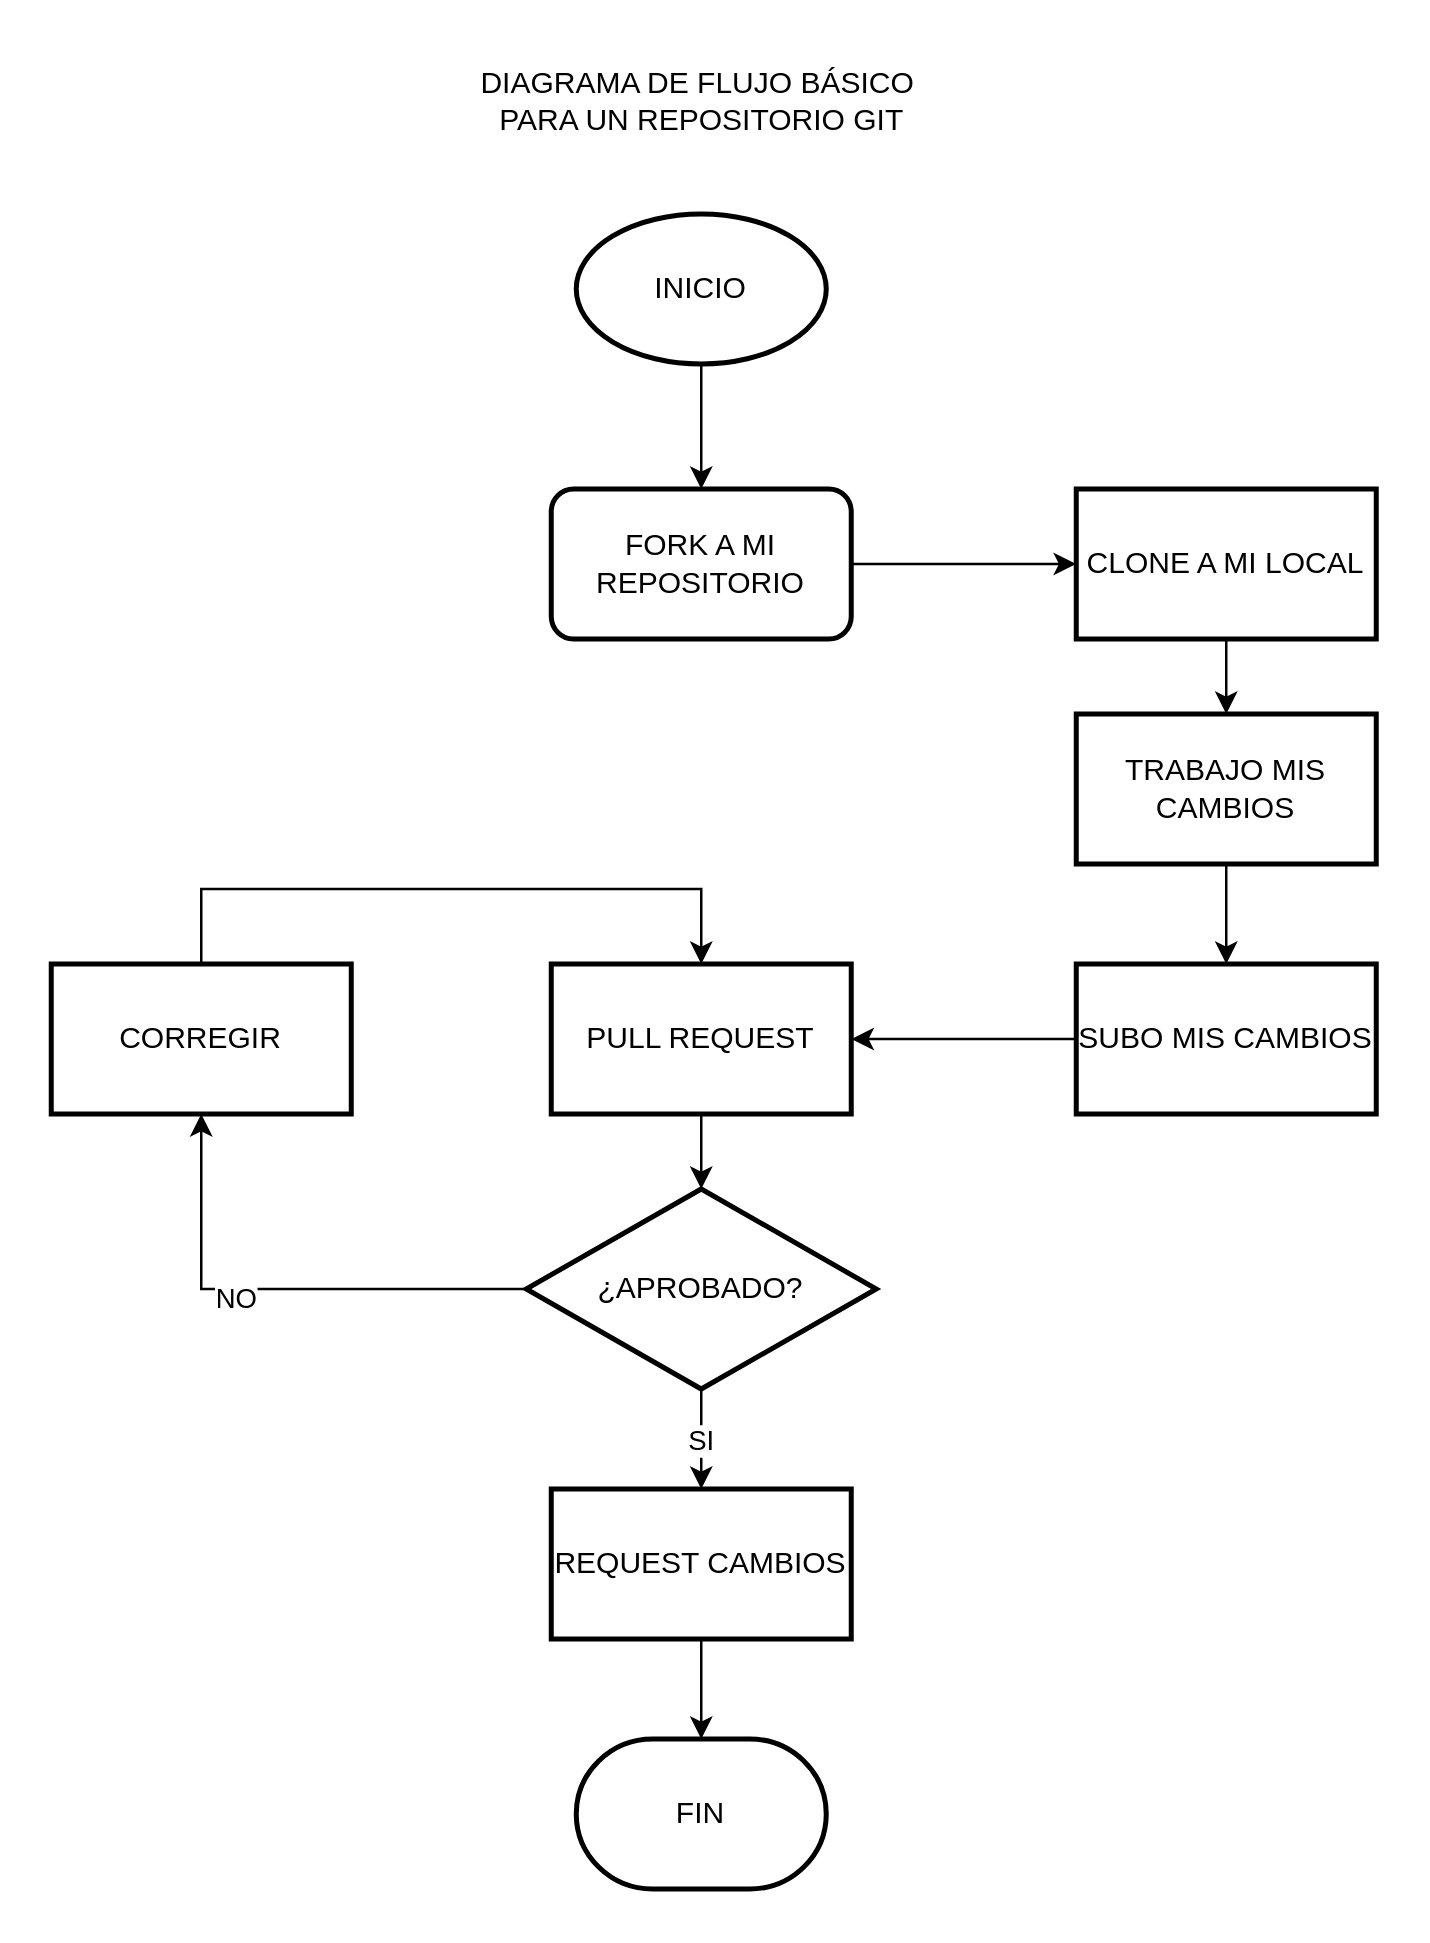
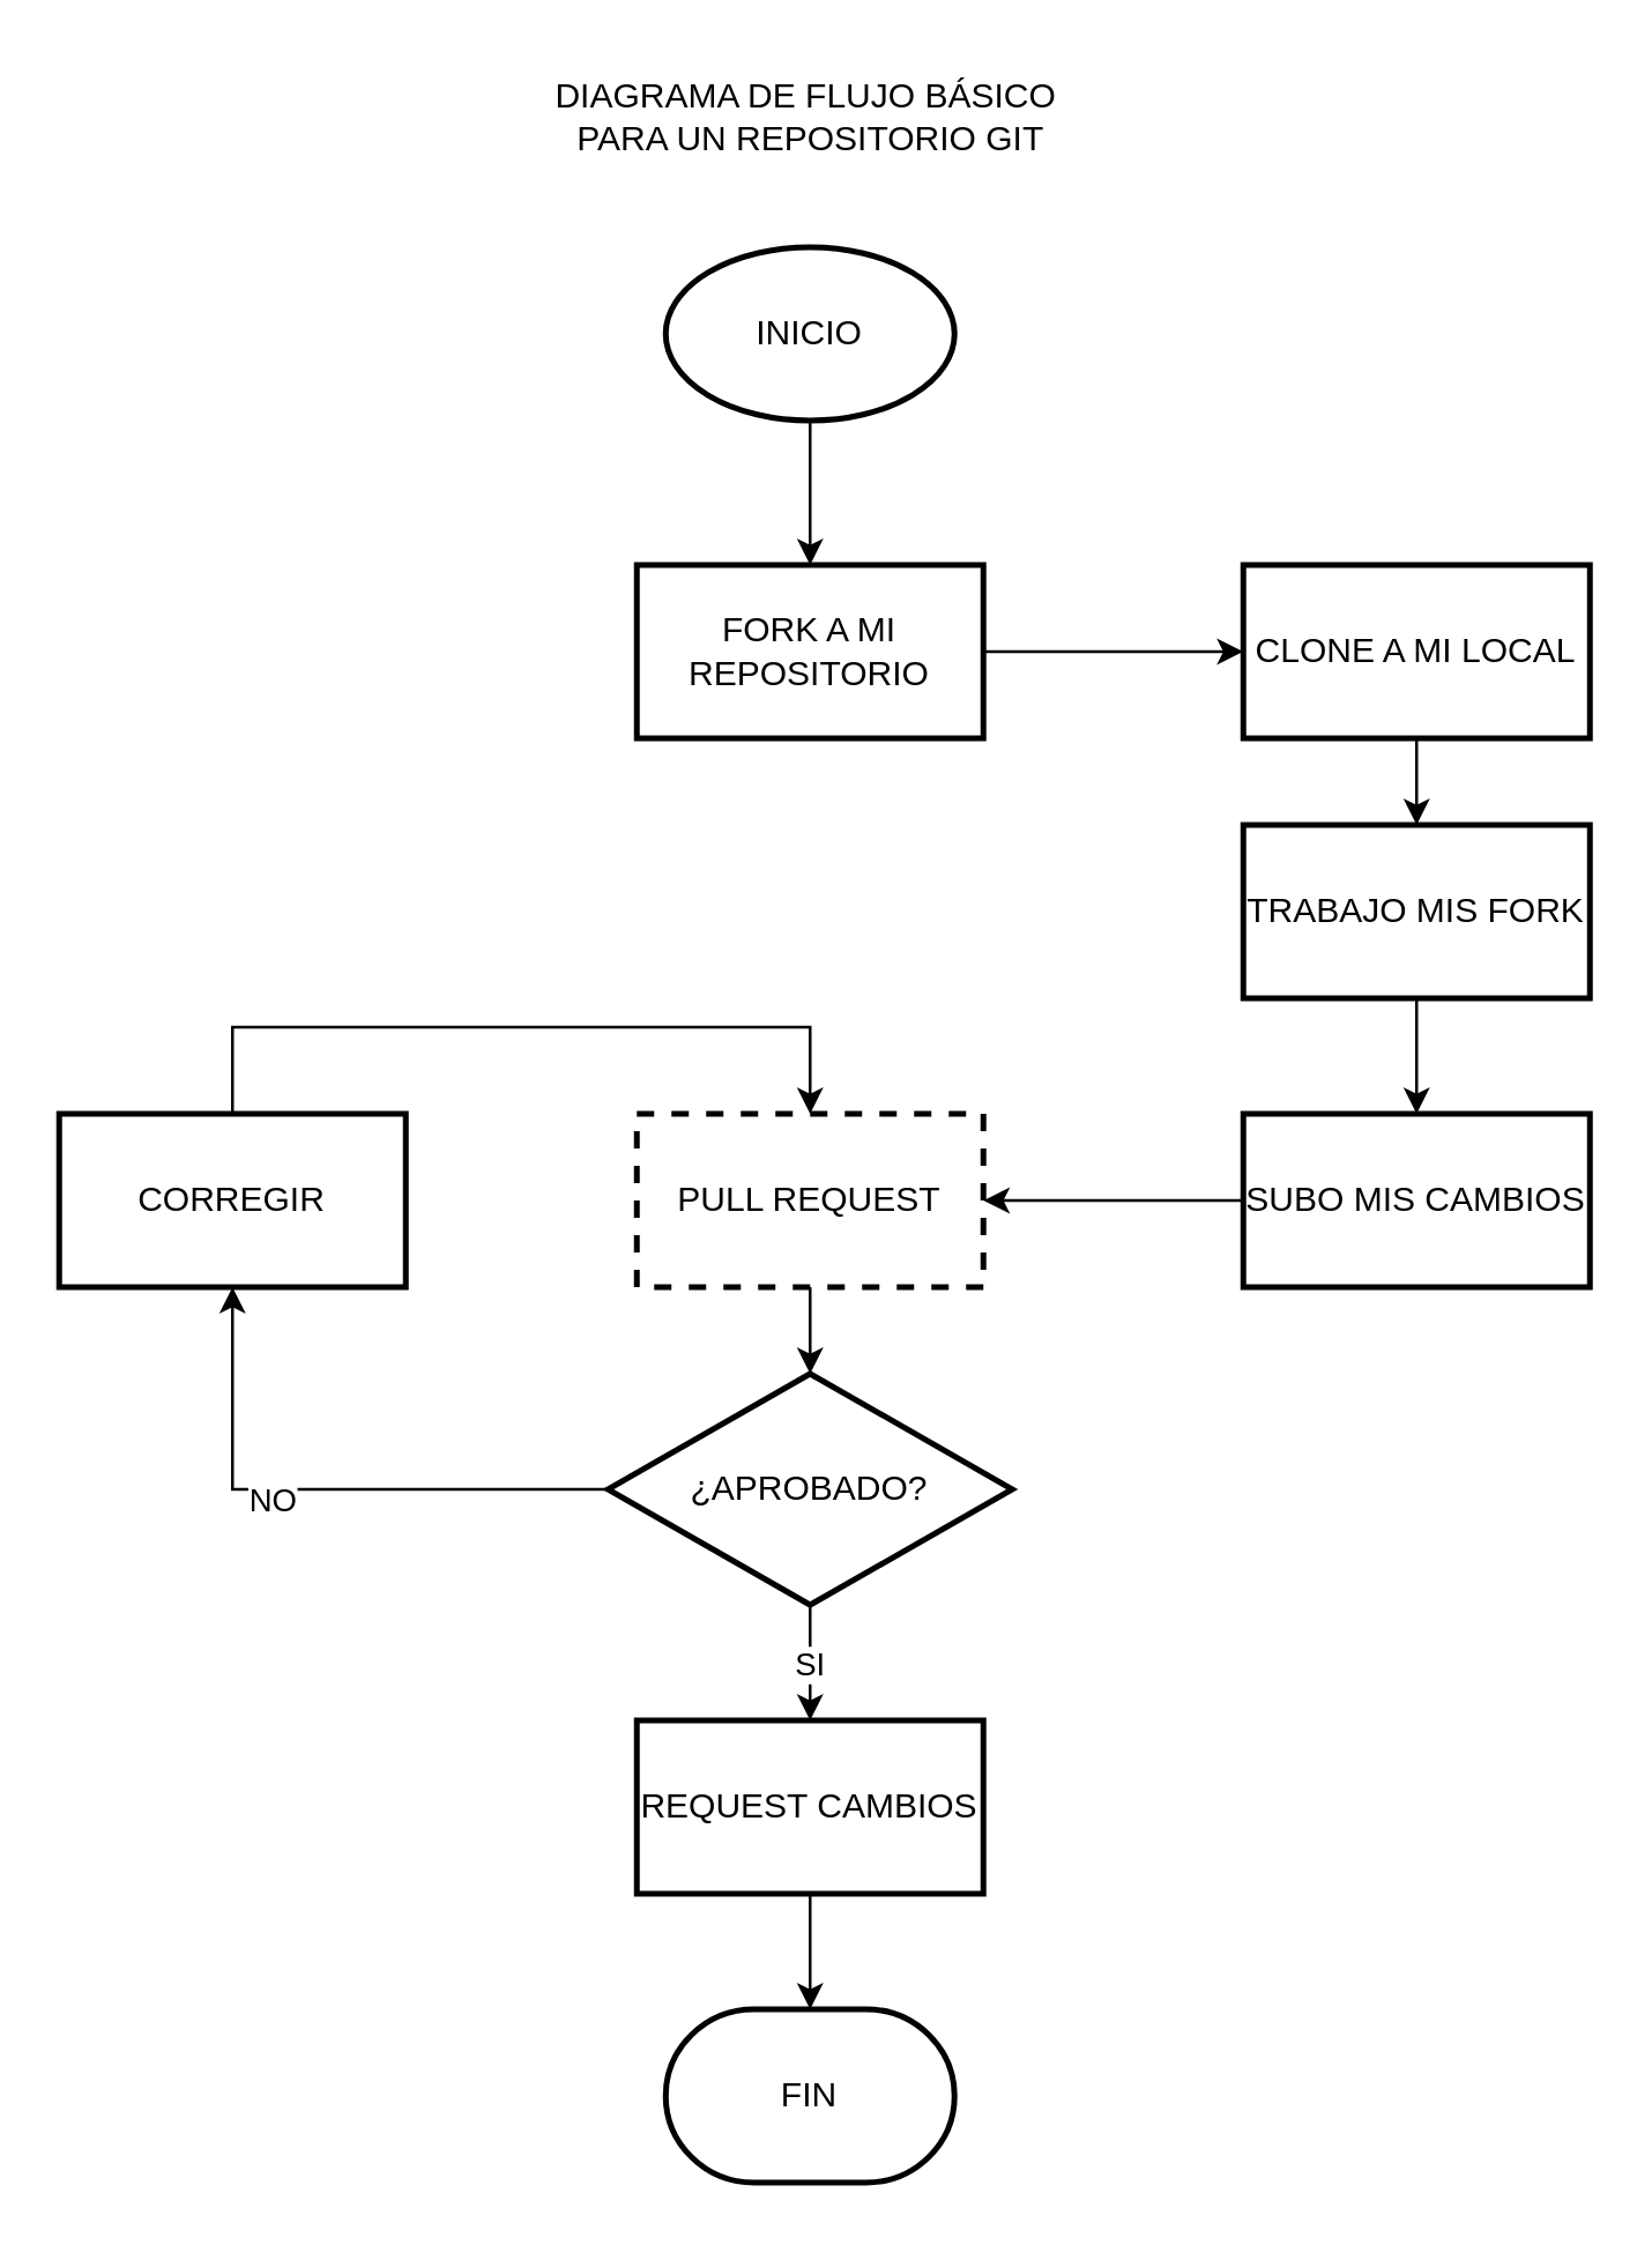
- <mxCell id="6" value="FORK A MI REPOSITORIO" style="whiteSpace=wrap;html=1;strokeWidth=2;rounded=1;" vertex="1" parent="1"><mxGeometry x="220" y="195" width="120" height="60" as="geometry" /></mxCell>
+ <mxCell id="6" value="FORK A MI REPOSITORIO" style="whiteSpace=wrap;html=1;strokeWidth=2;" vertex="1" parent="1"><mxGeometry x="220" y="195" width="120" height="60" as="geometry" /></mxCell>
- <mxCell id="10" value="TRABAJO MIS CAMBIOS" style="whiteSpace=wrap;html=1;strokeWidth=2;" vertex="1" parent="1"><mxGeometry x="430" y="285" width="120" height="60" as="geometry" /></mxCell>
+ <mxCell id="10" value="TRABAJO MIS FORK" style="whiteSpace=wrap;html=1;strokeWidth=2;" vertex="1" parent="1"><mxGeometry x="430" y="285" width="120" height="60" as="geometry" /></mxCell>
- <mxCell id="14" value="PULL REQUEST" style="whiteSpace=wrap;html=1;strokeWidth=2;" vertex="1" parent="1"><mxGeometry x="220" y="385" width="120" height="60" as="geometry" /></mxCell>
+ <mxCell id="14" value="PULL REQUEST" style="whiteSpace=wrap;html=1;strokeWidth=2;dashed=1;" vertex="1" parent="1"><mxGeometry x="220" y="385" width="120" height="60" as="geometry" /></mxCell>
